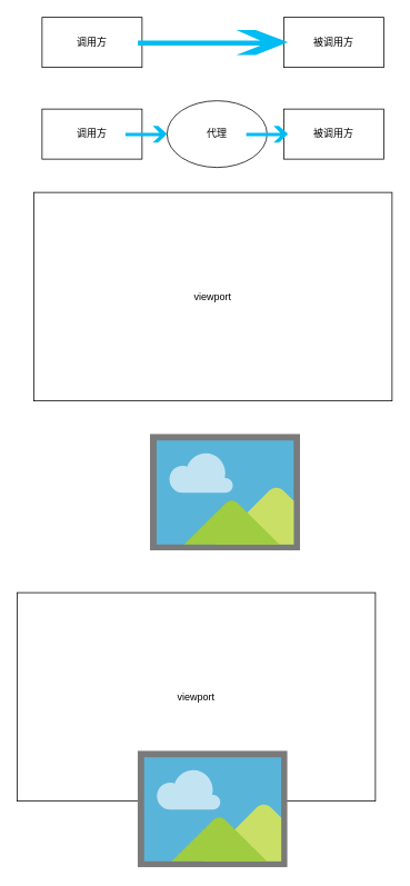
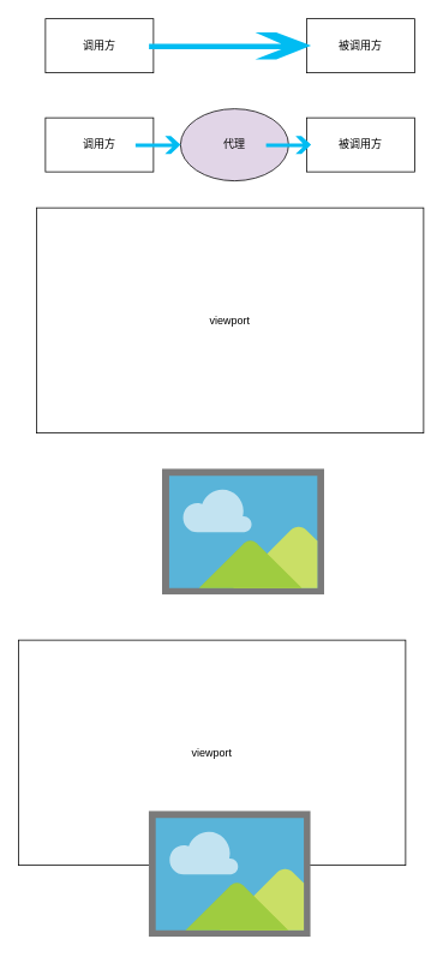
- <mxCell id="3" value="代理" style="ellipse;whiteSpace=wrap;html=1;" vertex="1" parent="1"><mxGeometry x="200" y="120" width="120" height="80" as="geometry" /></mxCell>
+ <mxCell id="3" value="代理" style="ellipse;whiteSpace=wrap;html=1;fillColor=#e1d5e7;" vertex="1" parent="1"><mxGeometry x="200" y="120" width="120" height="80" as="geometry" /></mxCell>
